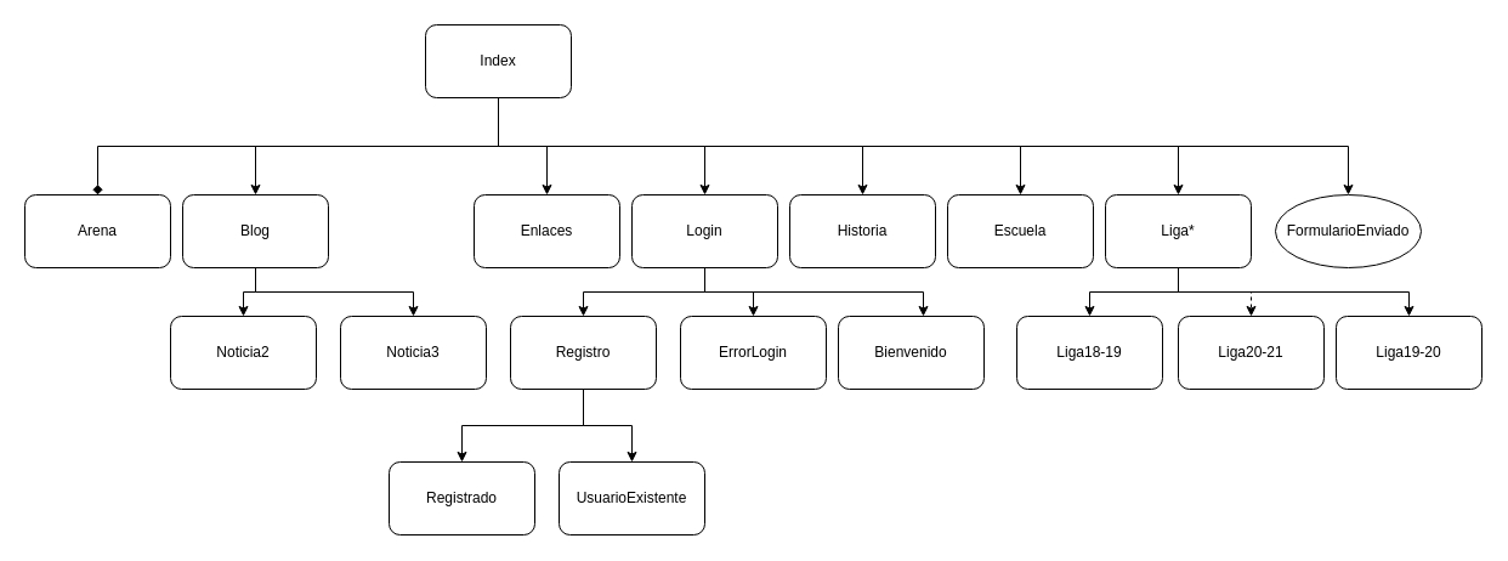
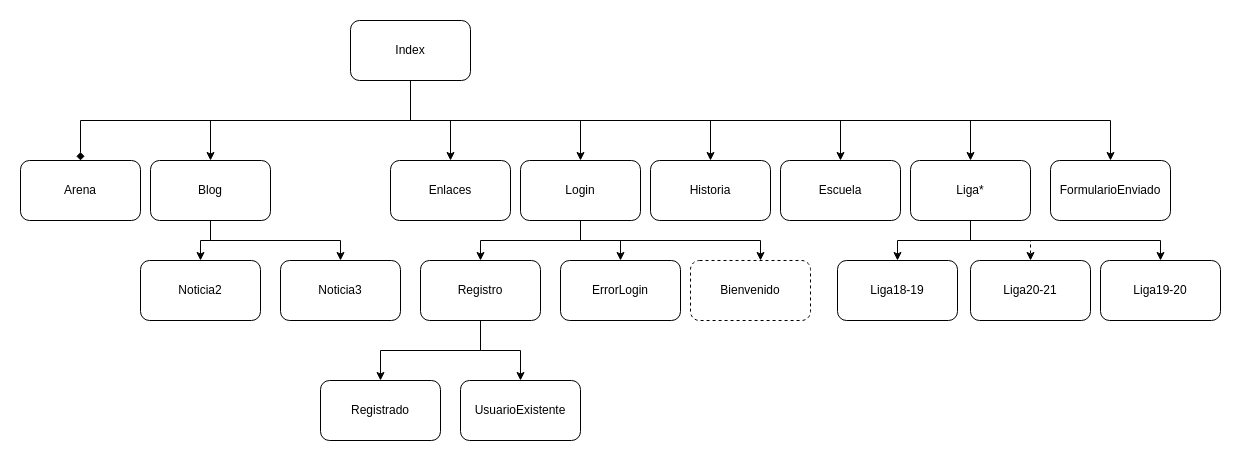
- <mxCell id="36" value="FormularioEnviado" style="ellipse;whiteSpace=wrap;html=1;" vertex="1" parent="1"><mxGeometry x="1050" y="160" width="120" height="60" as="geometry" /></mxCell>
+ <mxCell id="36" value="FormularioEnviado" style="whiteSpace=wrap;html=1;rounded=1;" vertex="1" parent="1"><mxGeometry x="1050" y="160" width="120" height="60" as="geometry" /></mxCell>
- <mxCell id="35" value="Bienvenido" style="whiteSpace=wrap;html=1;rounded=1;" vertex="1" parent="1"><mxGeometry x="690" y="260" width="120" height="60" as="geometry" /></mxCell>
+ <mxCell id="35" value="Bienvenido" style="whiteSpace=wrap;html=1;rounded=1;dashed=1;" vertex="1" parent="1"><mxGeometry x="690" y="260" width="120" height="60" as="geometry" /></mxCell>
